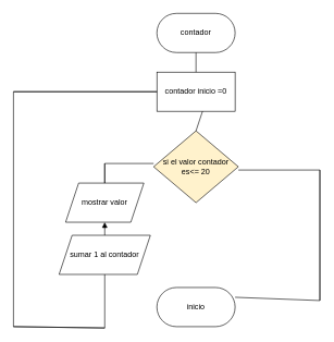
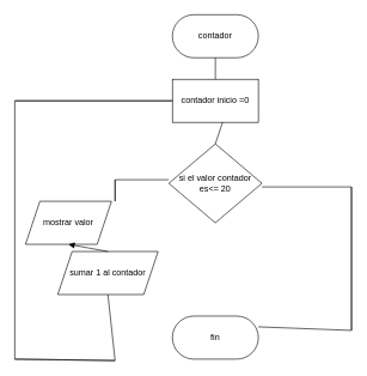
- <mxCell id="4" value="si el valor contador es&amp;lt;= 20" style="rhombus;whiteSpace=wrap;html=1;fillColor=#fff2cc;" vertex="1" parent="1"><mxGeometry x="235" y="200" width="130" height="110" as="geometry" /></mxCell>
+ <mxCell id="4" value="si el valor contador es&amp;lt;= 20" style="rhombus;whiteSpace=wrap;html=1;" vertex="1" parent="1"><mxGeometry x="235" y="200" width="130" height="110" as="geometry" /></mxCell>
- <mxCell id="5" value="mostrar valor" style="shape=parallelogram;perimeter=parallelogramPerimeter;whiteSpace=wrap;html=1;fixedSize=1;" vertex="1" parent="1"><mxGeometry x="100" y="280" width="120" height="60" as="geometry" /></mxCell>
+ <mxCell id="5" value="mostrar valor" style="shape=parallelogram;perimeter=parallelogramPerimeter;whiteSpace=wrap;html=1;fixedSize=1;" vertex="1" parent="1"><mxGeometry x="35" y="280" width="120" height="60" as="geometry" /></mxCell>
- <mxCell id="6" value="sumar 1 al contador" style="shape=parallelogram;perimeter=parallelogramPerimeter;whiteSpace=wrap;html=1;fixedSize=1;" vertex="1" parent="1"><mxGeometry x="90" y="360" width="140" height="60" as="geometry" /></mxCell>
+ <mxCell id="6" value="sumar 1 al contador" style="shape=parallelogram;perimeter=parallelogramPerimeter;whiteSpace=wrap;html=1;fixedSize=1;" vertex="1" parent="1"><mxGeometry x="80" y="350" width="140" height="60" as="geometry" /></mxCell>
- <mxCell id="13" value="inicio" style="rounded=1;whiteSpace=wrap;html=1;arcSize=50;" vertex="1" parent="1"><mxGeometry x="240" y="440" width="120" height="60" as="geometry" /></mxCell>
+ <mxCell id="13" value="fin" style="rounded=1;whiteSpace=wrap;html=1;arcSize=50;" vertex="1" parent="1"><mxGeometry x="240" y="440" width="120" height="60" as="geometry" /></mxCell>
